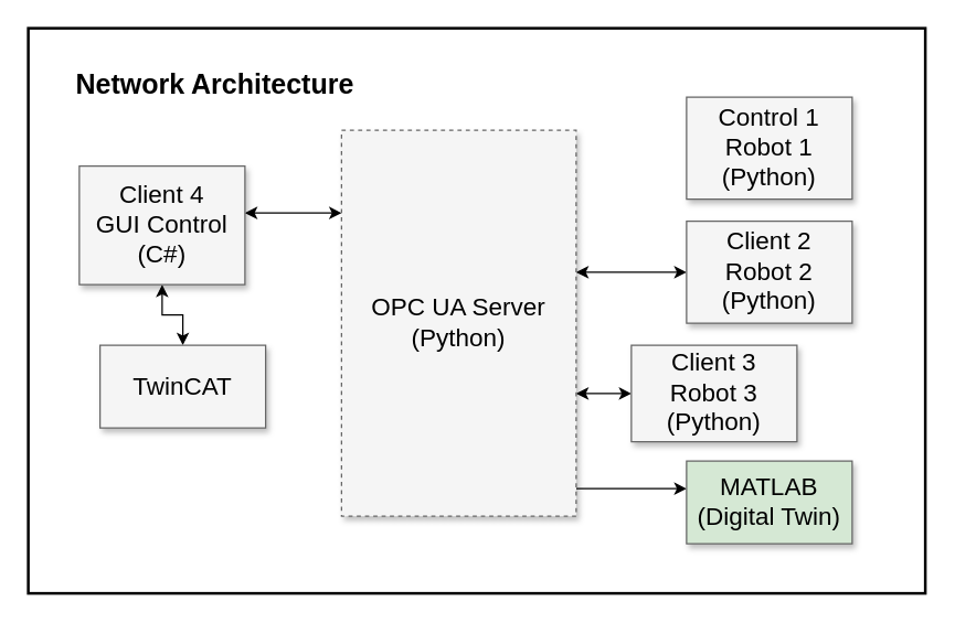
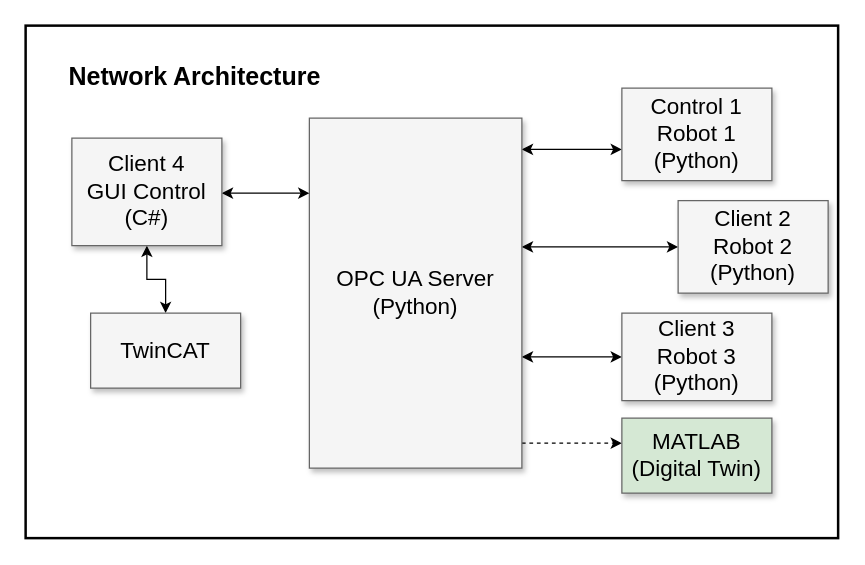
+ <mxCell id="2" style="edgeStyle=elbowEdgeStyle;rounded=0;html=1;startArrow=classic;startFill=1;jettySize=auto;orthogonalLoop=1;fontSize=18;elbow=vertical;" parent="1" source="6" target="7" edge="1"><mxGeometry relative="1" as="geometry" /></mxCell>
- <mxCell id="13" value="Client 4&lt;br&gt;GUI Control&lt;br&gt;(C#)" style="whiteSpace=wrap;html=1;shadow=1;fontSize=18;fillColor=#f5f5f5;strokeColor=#666666;" parent="1" vertex="1"><mxGeometry x="57" y="120" width="120" height="86" as="geometry" /></mxCell>
+ <mxCell id="13" value="Client 4&lt;br&gt;GUI Control&lt;br&gt;(C#)" style="whiteSpace=wrap;html=1;shadow=1;fontSize=18;fillColor=#f5f5f5;strokeColor=#666666;" parent="1" vertex="1"><mxGeometry x="57" y="110" width="120" height="86" as="geometry" /></mxCell>
- <mxCell id="8" value="Client 2&lt;br style=&quot;border-color: var(--border-color);&quot;&gt;Robot 2&lt;br style=&quot;border-color: var(--border-color);&quot;&gt;(Python)" style="whiteSpace=wrap;html=1;shadow=1;fontSize=18;fillColor=#f5f5f5;strokeColor=#666666;" parent="1" vertex="1"><mxGeometry x="497" y="160" width="120" height="74" as="geometry" /></mxCell>
+ <mxCell id="8" value="Client 2&lt;br style=&quot;border-color: var(--border-color);&quot;&gt;Robot 2&lt;br style=&quot;border-color: var(--border-color);&quot;&gt;(Python)" style="whiteSpace=wrap;html=1;shadow=1;fontSize=18;fillColor=#f5f5f5;strokeColor=#666666;" parent="1" vertex="1"><mxGeometry x="542" y="160" width="120" height="74" as="geometry" /></mxCell>
- <mxCell id="6" value="OPC UA Server&lt;br&gt;(Python)" style="whiteSpace=wrap;html=1;shadow=1;fontSize=18;fillColor=#f5f5f5;strokeColor=#666666;dashed=1;" parent="1" vertex="1"><mxGeometry x="247" y="94" width="170" height="280" as="geometry" /></mxCell>
+ <mxCell id="6" value="OPC UA Server&lt;br&gt;(Python)" style="whiteSpace=wrap;html=1;shadow=1;fontSize=18;fillColor=#f5f5f5;strokeColor=#666666;" parent="1" vertex="1"><mxGeometry x="247" y="94" width="170" height="280" as="geometry" /></mxCell>
- <mxCell id="9" value="Client 3&lt;br style=&quot;border-color: var(--border-color);&quot;&gt;Robot 3&lt;br style=&quot;border-color: var(--border-color);&quot;&gt;(Python)" style="whiteSpace=wrap;html=1;shadow=1;fontSize=18;fillColor=#f5f5f5;strokeColor=#666666;" parent="1" vertex="1"><mxGeometry x="457" y="250" width="120" height="70" as="geometry" /></mxCell>
+ <mxCell id="9" value="Client 3&lt;br style=&quot;border-color: var(--border-color);&quot;&gt;Robot 3&lt;br style=&quot;border-color: var(--border-color);&quot;&gt;(Python)" style="whiteSpace=wrap;html=1;shadow=1;fontSize=18;fillColor=#f5f5f5;strokeColor=#666666;" parent="1" vertex="1"><mxGeometry x="497" y="250" width="120" height="70" as="geometry" /></mxCell>
- <mxCell id="5" style="edgeStyle=elbowEdgeStyle;rounded=0;html=1;startArrow=none;startFill=0;jettySize=auto;orthogonalLoop=1;fontSize=18;elbow=vertical;" parent="1" source="6" target="10" edge="1"><mxGeometry relative="1" as="geometry" /></mxCell>
+ <mxCell id="5" style="edgeStyle=elbowEdgeStyle;rounded=0;html=1;startArrow=none;startFill=0;jettySize=auto;orthogonalLoop=1;fontSize=18;elbow=vertical;dashed=1;" parent="1" source="6" target="10" edge="1"><mxGeometry relative="1" as="geometry" /></mxCell>
